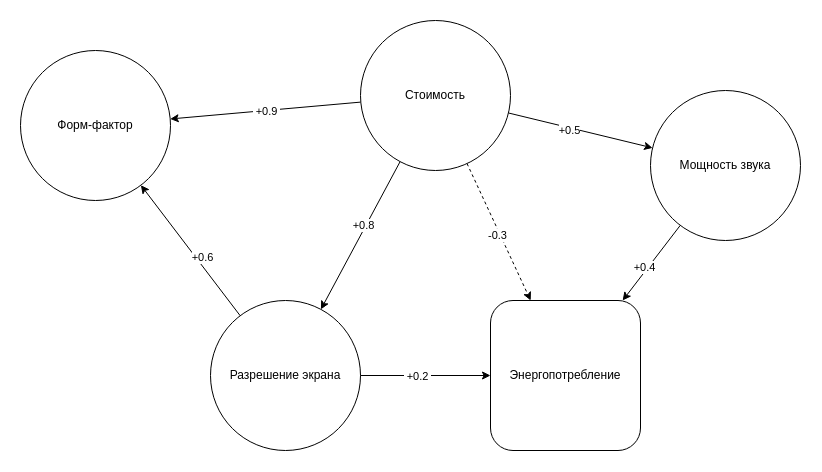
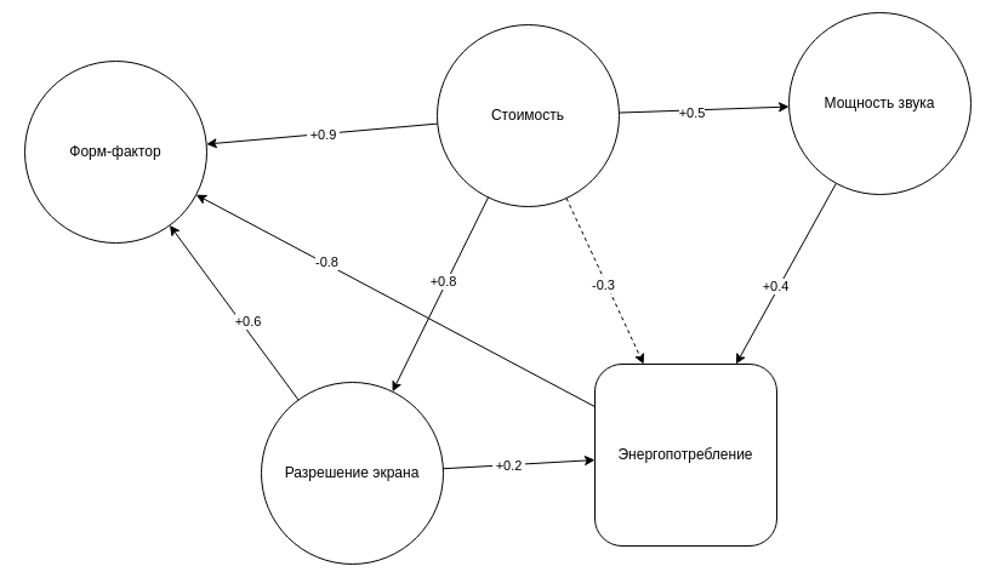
- <mxCell id="8" value="Мощность звука" style="ellipse;whiteSpace=wrap;html=1;" vertex="1" parent="1"><mxGeometry x="650" y="90" width="150" height="150" as="geometry" /></mxCell>
+ <mxCell id="8" value="Мощность звука" style="ellipse;whiteSpace=wrap;html=1;" vertex="1" parent="1"><mxGeometry x="650" y="10" width="150" height="150" as="geometry" /></mxCell>
+ <mxCell id="21" style="rounded=0;orthogonalLoop=1;jettySize=auto;html=1;" edge="1" parent="1" source="7" target="11"><mxGeometry relative="1" as="geometry" /></mxCell>
+ <mxCell id="22" value="-0.8" style="edgeLabel;html=1;align=center;verticalAlign=middle;resizable=0;points=[];" vertex="1" connectable="0" parent="21"><mxGeometry x="-0.599" relative="1" as="geometry"><mxPoint x="-155" y="-84" as="offset" /></mxGeometry></mxCell>
- <mxCell id="2" value="Разрешение экрана" style="ellipse;whiteSpace=wrap;html=1;" vertex="1" parent="1"><mxGeometry x="210" y="300" width="150" height="150" as="geometry" /></mxCell>
+ <mxCell id="2" value="Разрешение экрана" style="ellipse;whiteSpace=wrap;html=1;" vertex="1" parent="1"><mxGeometry x="215" y="315" width="150" height="150" as="geometry" /></mxCell>
